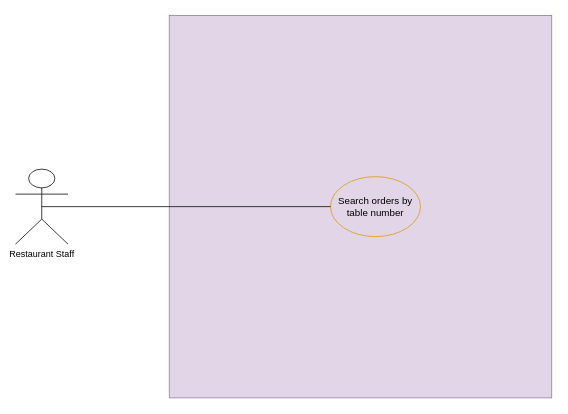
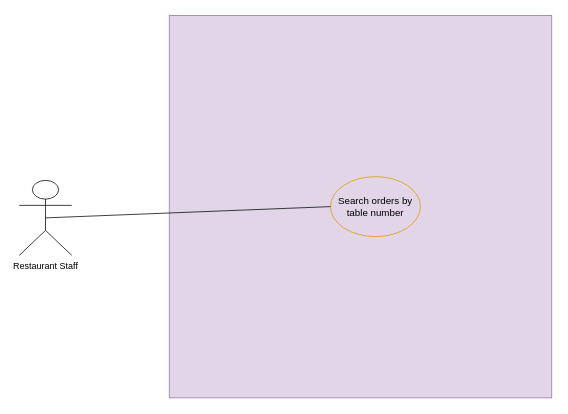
- <mxCell id="2" value="Restaurant Staff" style="shape=umlActor;verticalLabelPosition=bottom;verticalAlign=top;html=1;outlineConnect=0;align=center;" parent="1" vertex="1"><mxGeometry x="20" y="225" width="70" height="100" as="geometry" /></mxCell>
+ <mxCell id="2" value="Restaurant Staff" style="shape=umlActor;verticalLabelPosition=bottom;verticalAlign=top;html=1;outlineConnect=0;align=center;" parent="1" vertex="1"><mxGeometry x="25" y="240" width="70" height="100" as="geometry" /></mxCell>
